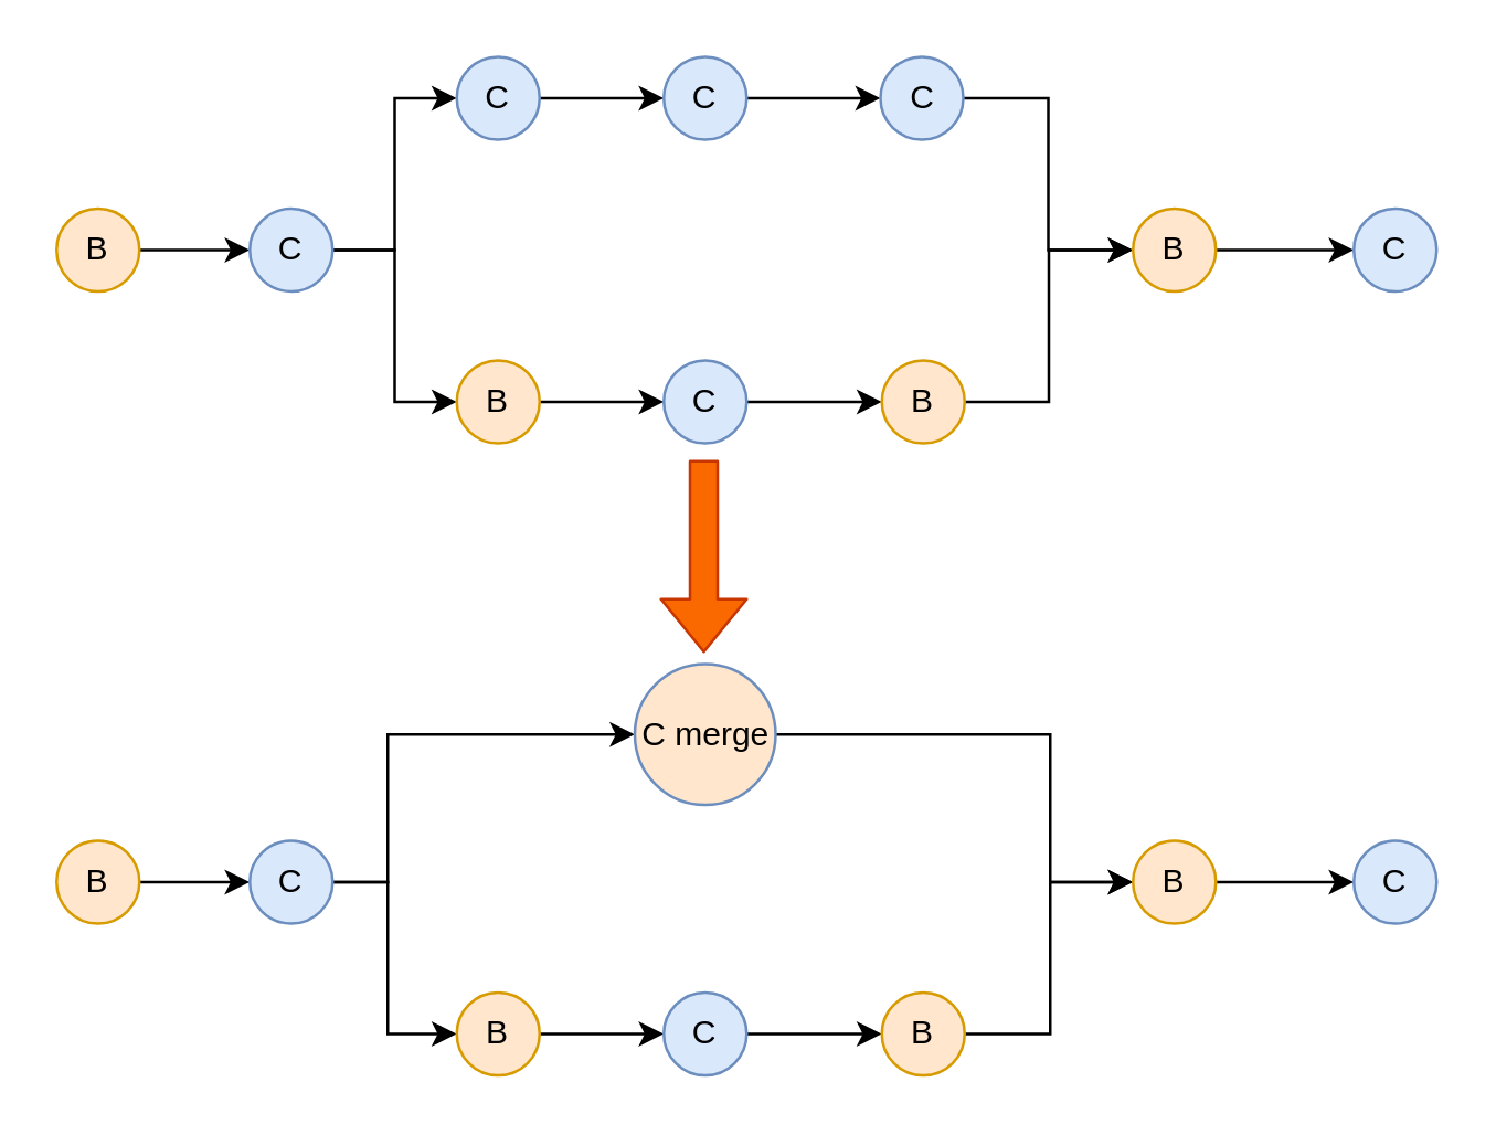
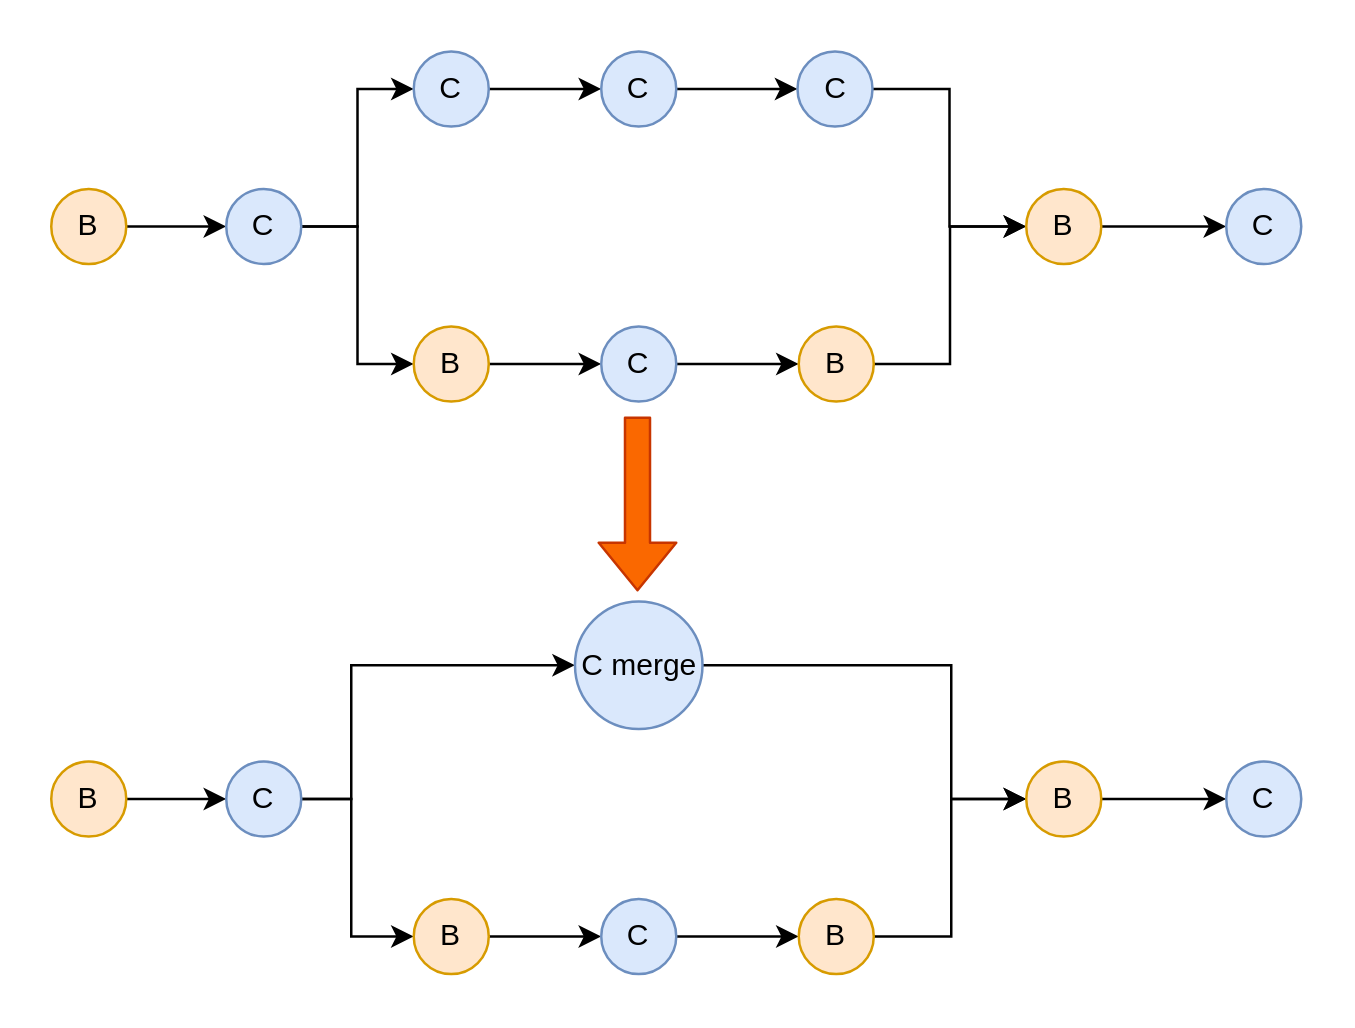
- <mxCell id="28" value="C merge" style="ellipse;whiteSpace=wrap;html=1;aspect=fixed;fillColor=#ffe6cc;strokeColor=#6c8ebf;" vertex="1" parent="1"><mxGeometry x="229.5" y="240" width="51" height="51" as="geometry" /></mxCell>
+ <mxCell id="28" value="C merge" style="ellipse;whiteSpace=wrap;html=1;aspect=fixed;fillColor=#dae8fc;strokeColor=#6c8ebf;" vertex="1" parent="1"><mxGeometry x="229.5" y="240" width="51" height="51" as="geometry" /></mxCell>
